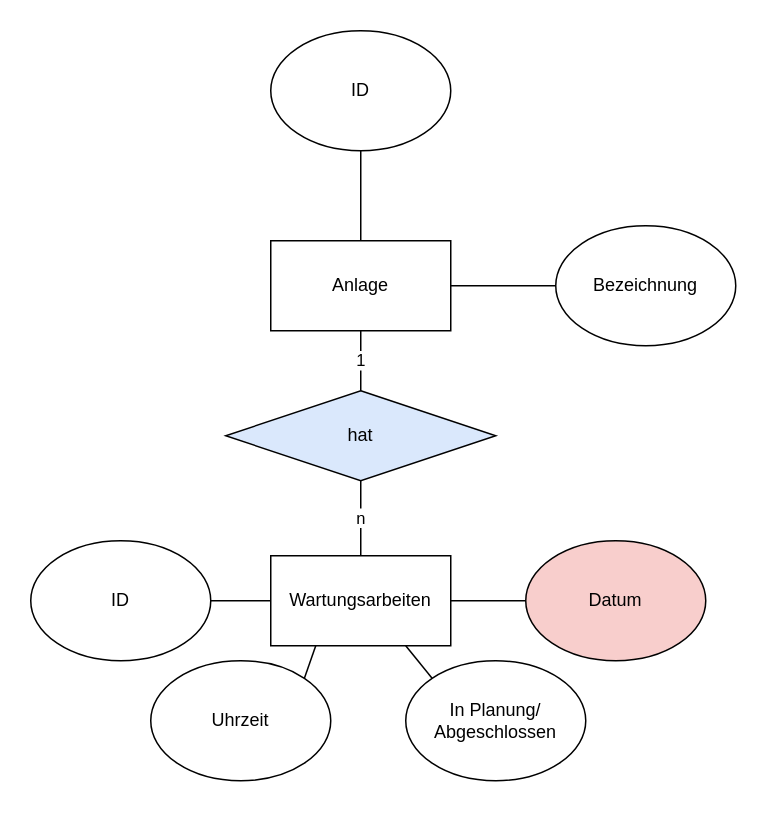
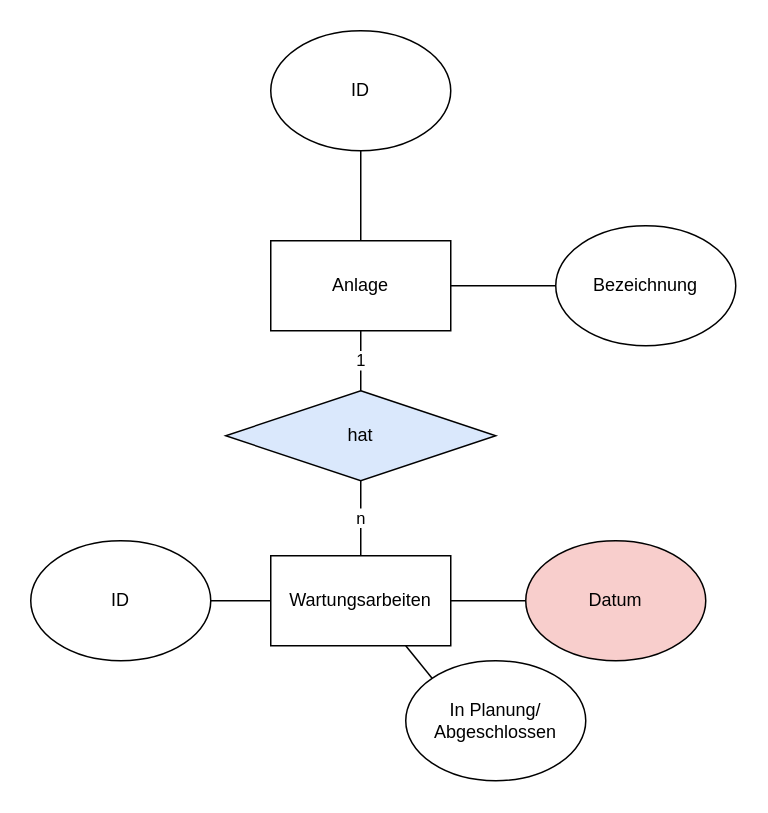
- <mxCell id="12" value="" style="endArrow=none;html=1;rounded=0;exitX=1;exitY=0;exitDx=0;exitDy=0;entryX=0.25;entryY=1;entryDx=0;entryDy=0;" parent="1" source="6" target="7" edge="1"><mxGeometry width="50" height="50" relative="1" as="geometry"><mxPoint x="240" y="550" as="sourcePoint" /><mxPoint x="290" y="500" as="targetPoint" /></mxGeometry></mxCell>
- <mxCell id="6" value="Uhrzeit" style="ellipse;whiteSpace=wrap;html=1;" parent="1" vertex="1"><mxGeometry x="100" y="440" width="120" height="80" as="geometry" /></mxCell>
